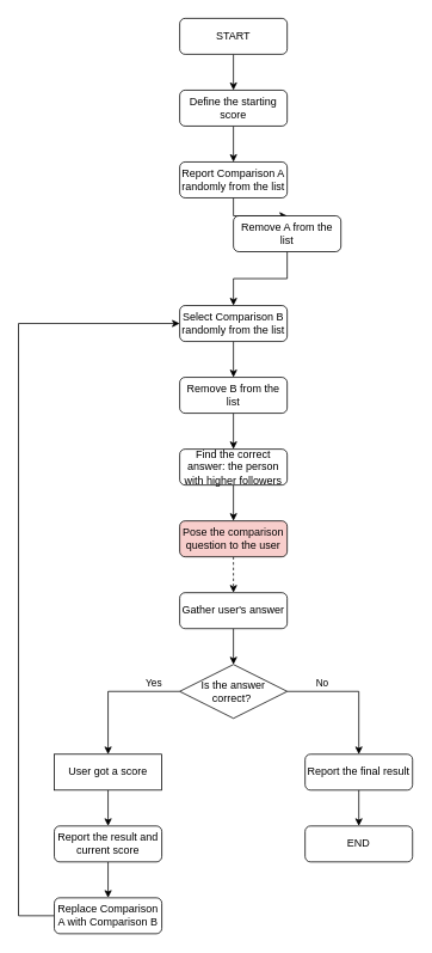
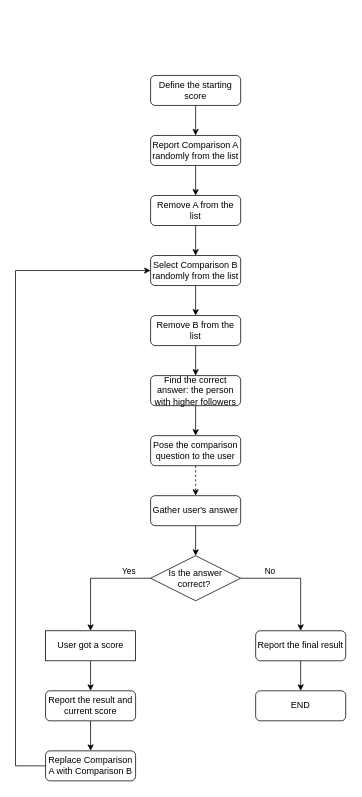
- <mxCell id="3" value="START" style="rounded=1;whiteSpace=wrap;html=1;fontSize=12;glass=0;strokeWidth=1;shadow=0;" parent="1" vertex="1"><mxGeometry x="200" y="20" width="120" height="40" as="geometry" /></mxCell>
- <mxCell id="2" value="" style="edgeStyle=orthogonalEdgeStyle;rounded=0;orthogonalLoop=1;jettySize=auto;html=1;" edge="1" parent="1" source="3" target="28"><mxGeometry relative="1" as="geometry" /></mxCell>
- <mxCell id="7" value="Remove A from the list" style="rounded=1;whiteSpace=wrap;html=1;fontSize=12;glass=0;strokeWidth=1;shadow=0;" vertex="1" parent="1"><mxGeometry x="260" y="240" width="120" height="40" as="geometry" /></mxCell>
+ <mxCell id="7" value="Remove A from the list" style="rounded=1;whiteSpace=wrap;html=1;fontSize=12;glass=0;strokeWidth=1;shadow=0;" vertex="1" parent="1"><mxGeometry x="200" y="260" width="120" height="40" as="geometry" /></mxCell>
- <mxCell id="13" value="Pose the comparison question to the user" style="rounded=1;whiteSpace=wrap;html=1;fontSize=12;glass=0;strokeWidth=1;shadow=0;fillColor=#f8cecc;" vertex="1" parent="1"><mxGeometry x="200" y="580" width="120" height="40" as="geometry" /></mxCell>
+ <mxCell id="13" value="Pose the comparison question to the user" style="rounded=1;whiteSpace=wrap;html=1;fontSize=12;glass=0;strokeWidth=1;shadow=0;" vertex="1" parent="1"><mxGeometry x="200" y="580" width="120" height="40" as="geometry" /></mxCell>
